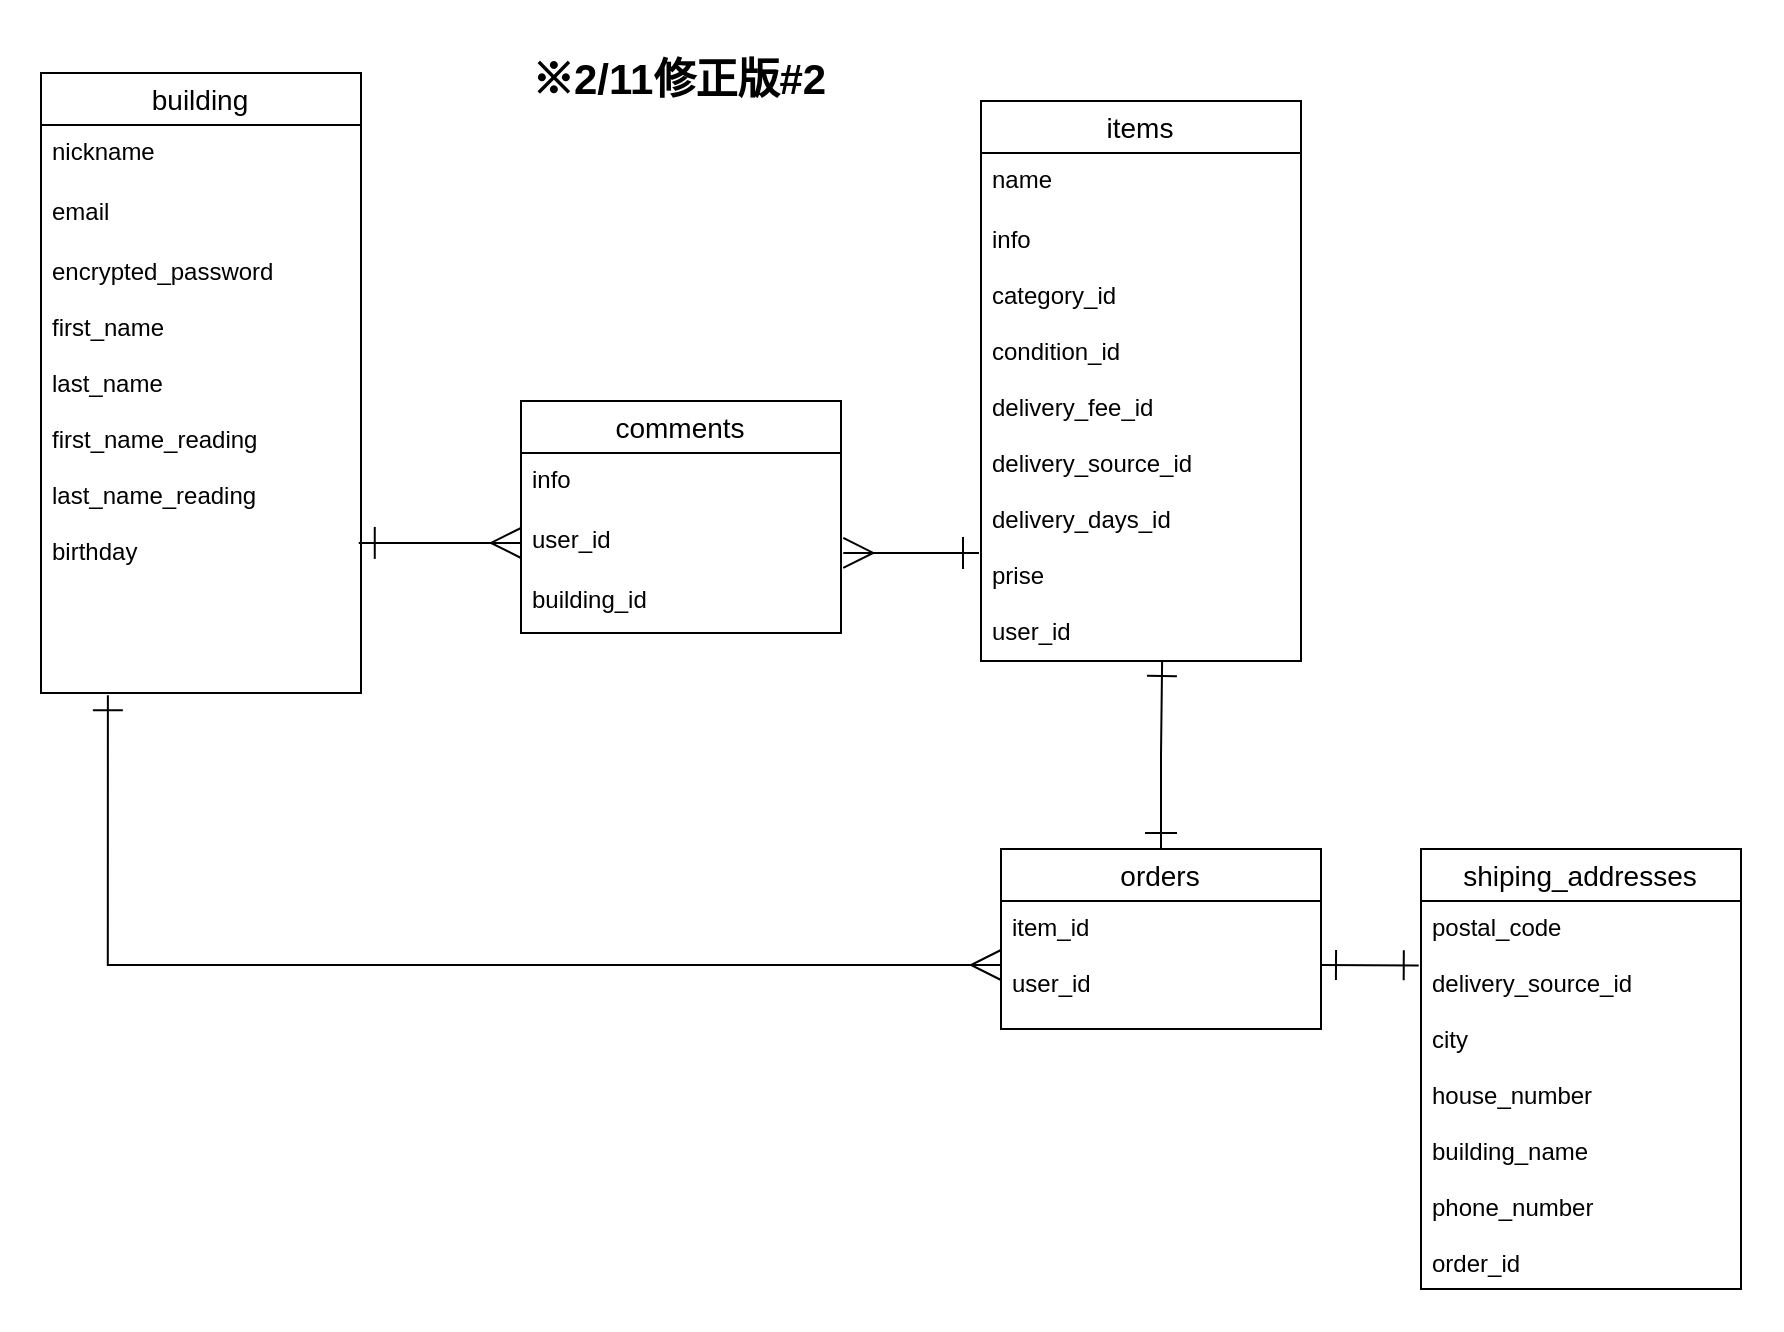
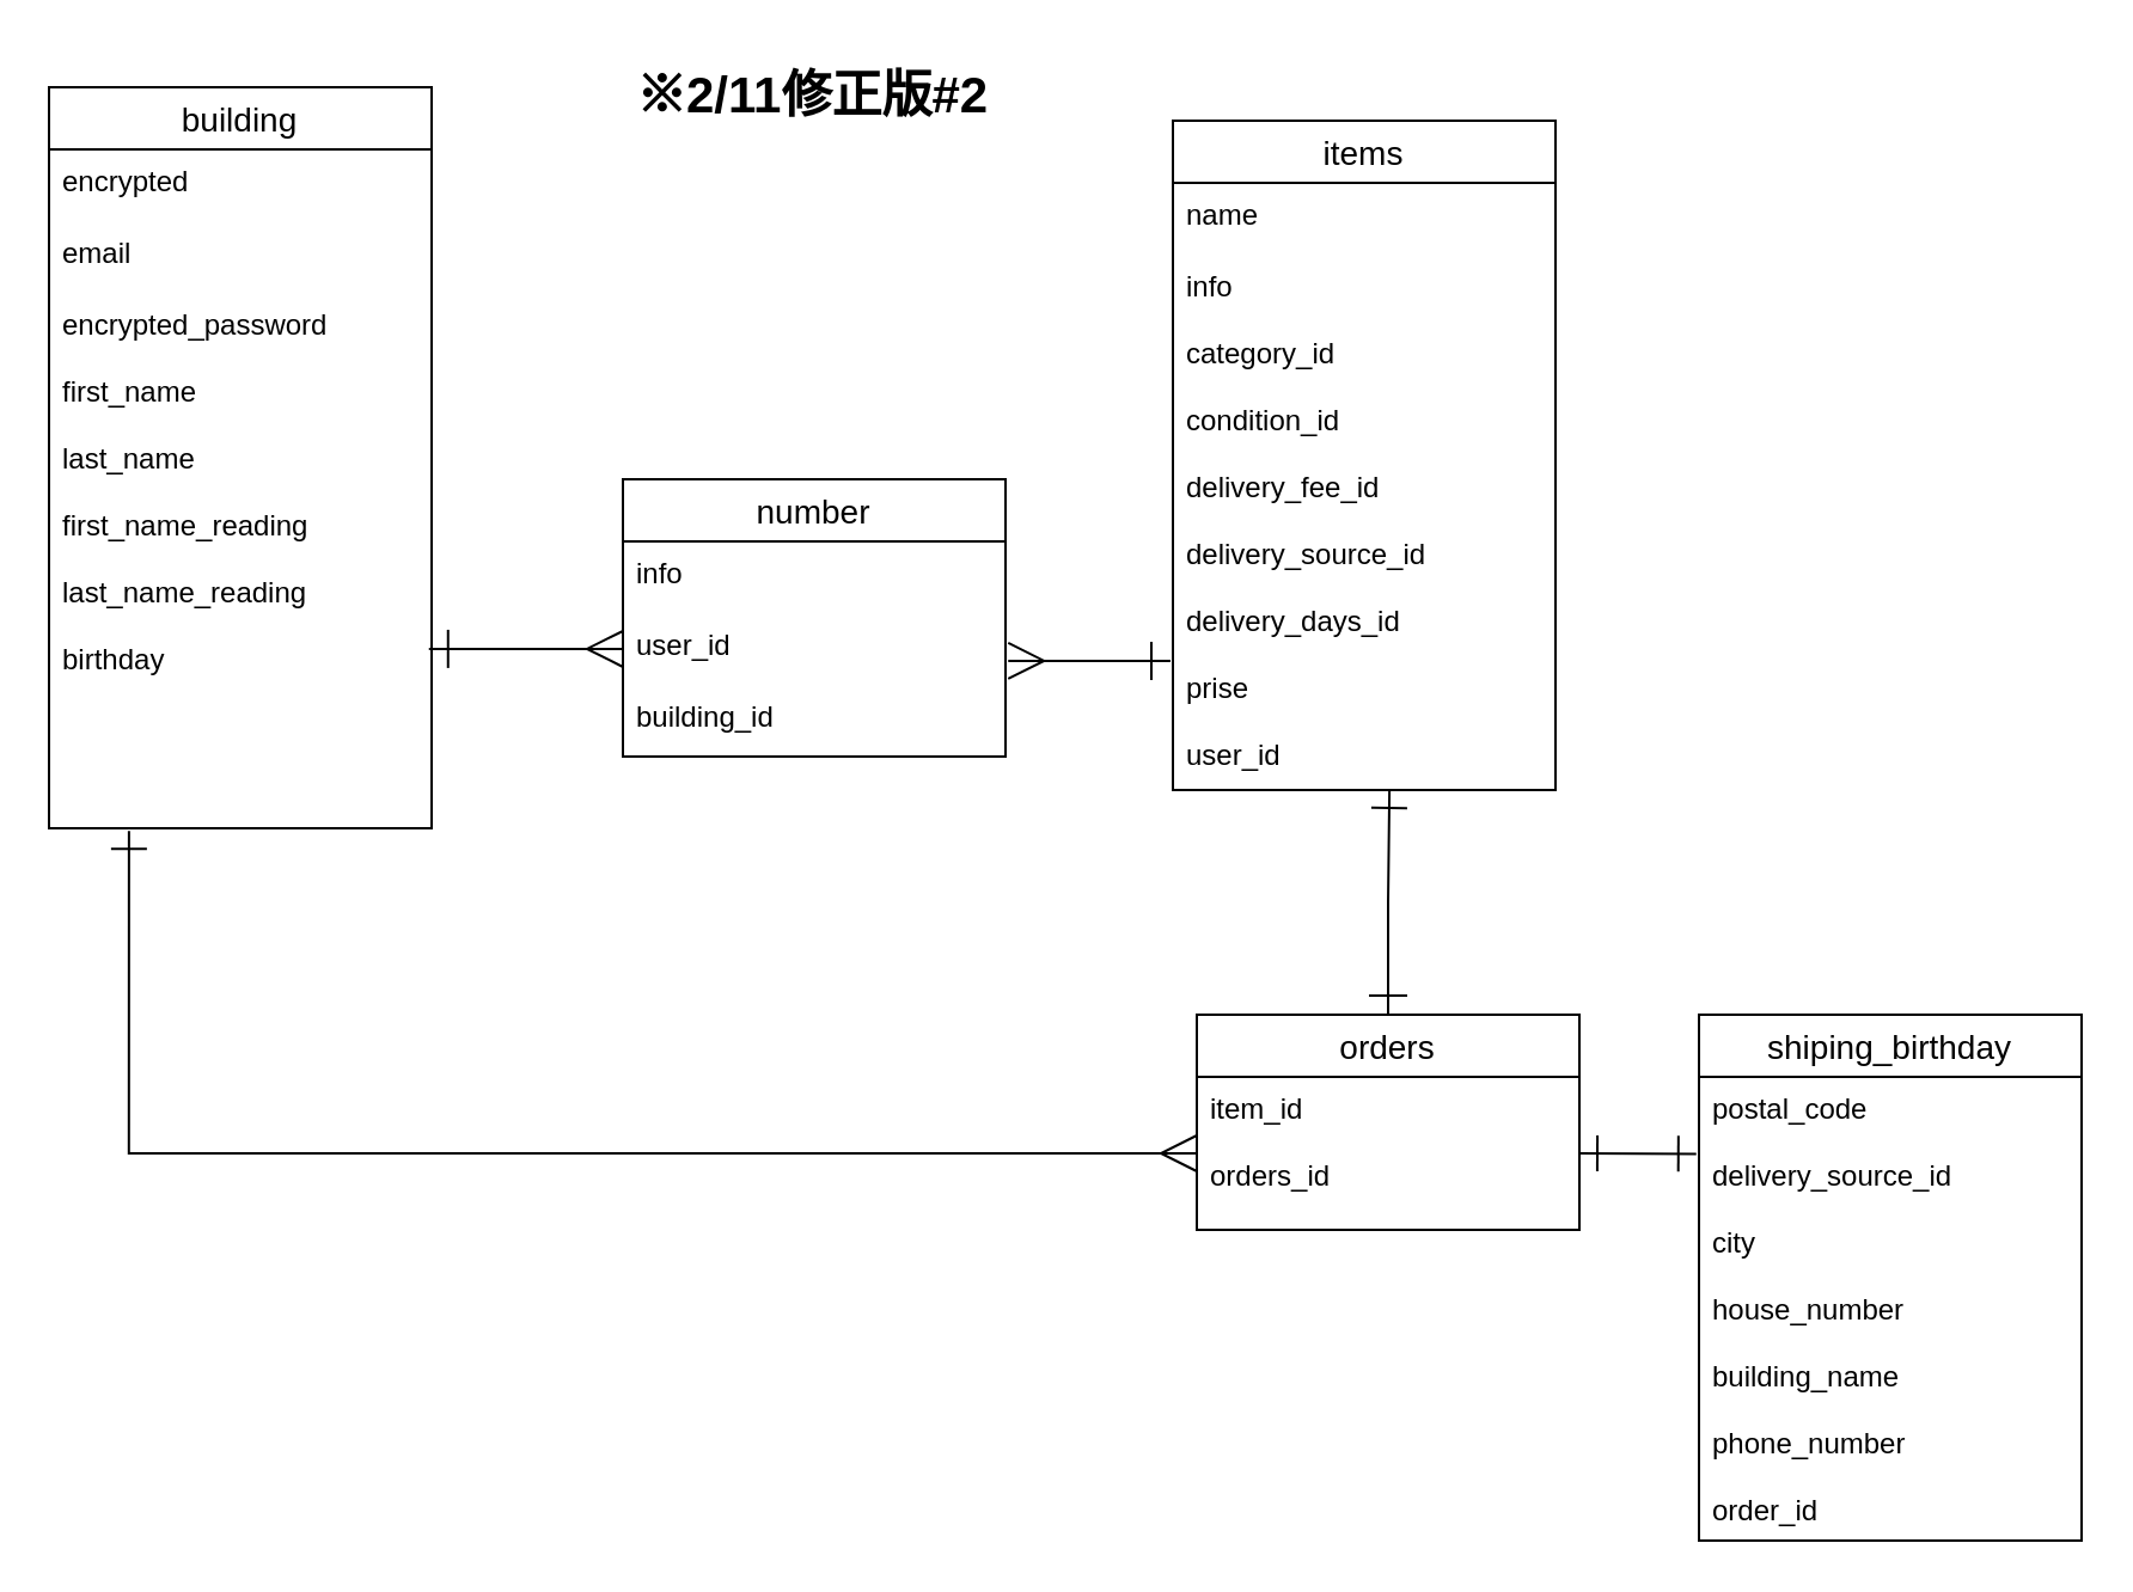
- <mxCell id="9" value="nickname" style="text;strokeColor=none;fillColor=none;spacingLeft=4;spacingRight=4;overflow=hidden;rotatable=0;points=[[0,0.5],[1,0.5]];portConstraint=eastwest;fontSize=12;" parent="8" vertex="1"><mxGeometry y="26" width="160" height="30" as="geometry" /></mxCell>
+ <mxCell id="9" value="encrypted" style="text;strokeColor=none;fillColor=none;spacingLeft=4;spacingRight=4;overflow=hidden;rotatable=0;points=[[0,0.5],[1,0.5]];portConstraint=eastwest;fontSize=12;" parent="8" vertex="1"><mxGeometry y="26" width="160" height="30" as="geometry" /></mxCell>
- <mxCell id="12" value="comments" style="swimlane;fontStyle=0;childLayout=stackLayout;horizontal=1;startSize=26;horizontalStack=0;resizeParent=1;resizeParentMax=0;resizeLast=0;collapsible=1;marginBottom=0;align=center;fontSize=14;rounded=0;sketch=0;strokeWidth=1;" parent="1" vertex="1"><mxGeometry x="260" y="200" width="160" height="116" as="geometry" /></mxCell>
+ <mxCell id="12" value="number" style="swimlane;fontStyle=0;childLayout=stackLayout;horizontal=1;startSize=26;horizontalStack=0;resizeParent=1;resizeParentMax=0;resizeLast=0;collapsible=1;marginBottom=0;align=center;fontSize=14;rounded=0;sketch=0;strokeWidth=1;" parent="1" vertex="1"><mxGeometry x="260" y="200" width="160" height="116" as="geometry" /></mxCell>
- <mxCell id="16" value="shiping_addresses" style="swimlane;fontStyle=0;childLayout=stackLayout;horizontal=1;startSize=26;horizontalStack=0;resizeParent=1;resizeParentMax=0;resizeLast=0;collapsible=1;marginBottom=0;align=center;fontSize=14;" parent="1" vertex="1"><mxGeometry x="710" y="424" width="160" height="220" as="geometry" /></mxCell>
+ <mxCell id="16" value="shiping_birthday" style="swimlane;fontStyle=0;childLayout=stackLayout;horizontal=1;startSize=26;horizontalStack=0;resizeParent=1;resizeParentMax=0;resizeLast=0;collapsible=1;marginBottom=0;align=center;fontSize=14;" parent="1" vertex="1"><mxGeometry x="710" y="424" width="160" height="220" as="geometry" /></mxCell>
- <mxCell id="4" value="item_id&#10;&#10;user_id&#10;" style="text;strokeColor=none;fillColor=none;spacingLeft=4;spacingRight=4;overflow=hidden;rotatable=0;points=[[0,0.5],[1,0.5]];portConstraint=eastwest;fontSize=12;" parent="3" vertex="1"><mxGeometry y="26" width="160" height="64" as="geometry" /></mxCell>
+ <mxCell id="4" value="item_id&#10;&#10;orders_id&#10;" style="text;strokeColor=none;fillColor=none;spacingLeft=4;spacingRight=4;overflow=hidden;rotatable=0;points=[[0,0.5],[1,0.5]];portConstraint=eastwest;fontSize=12;" parent="3" vertex="1"><mxGeometry y="26" width="160" height="64" as="geometry" /></mxCell>
